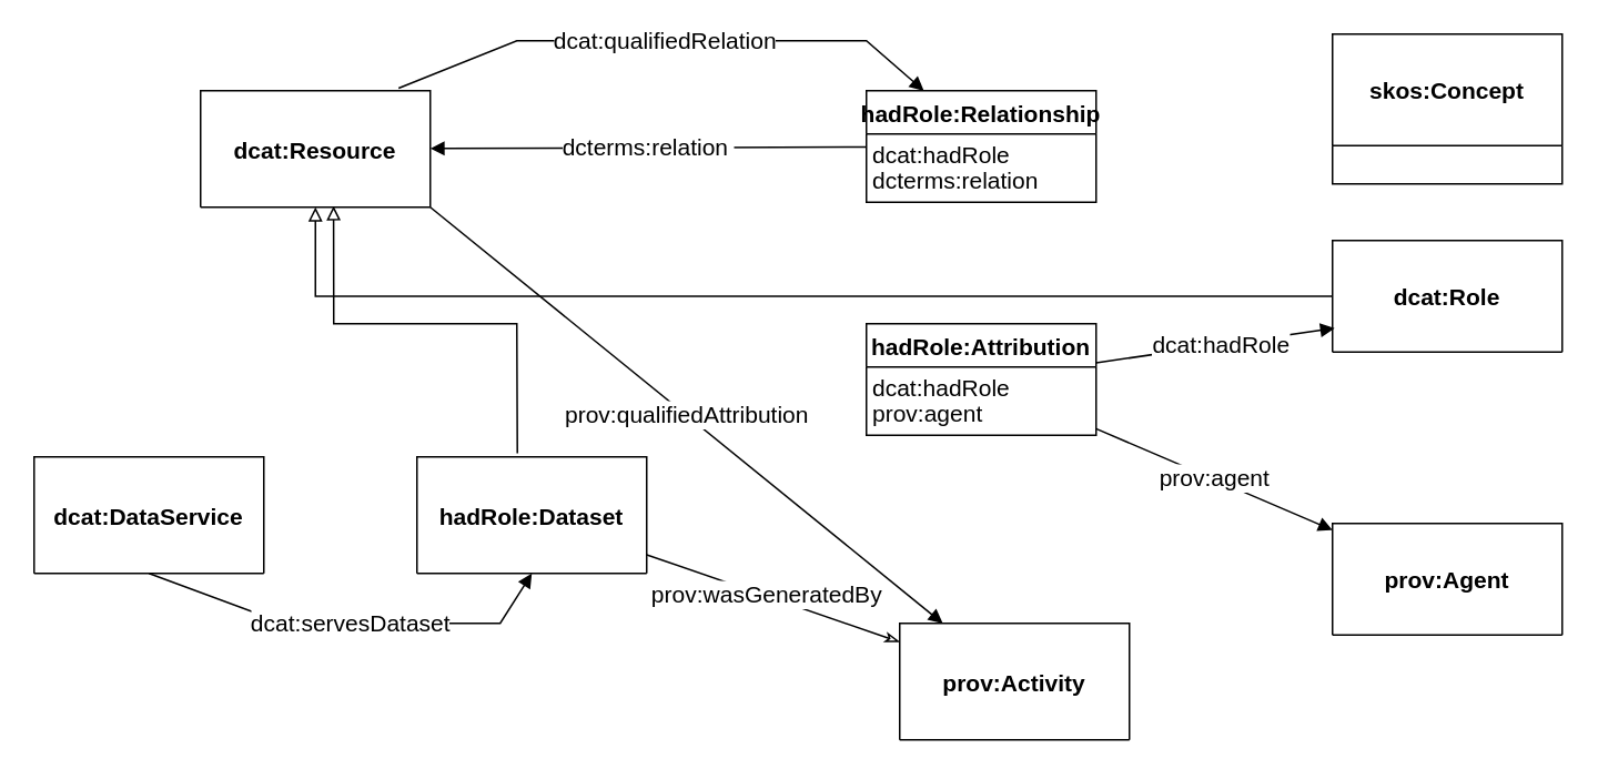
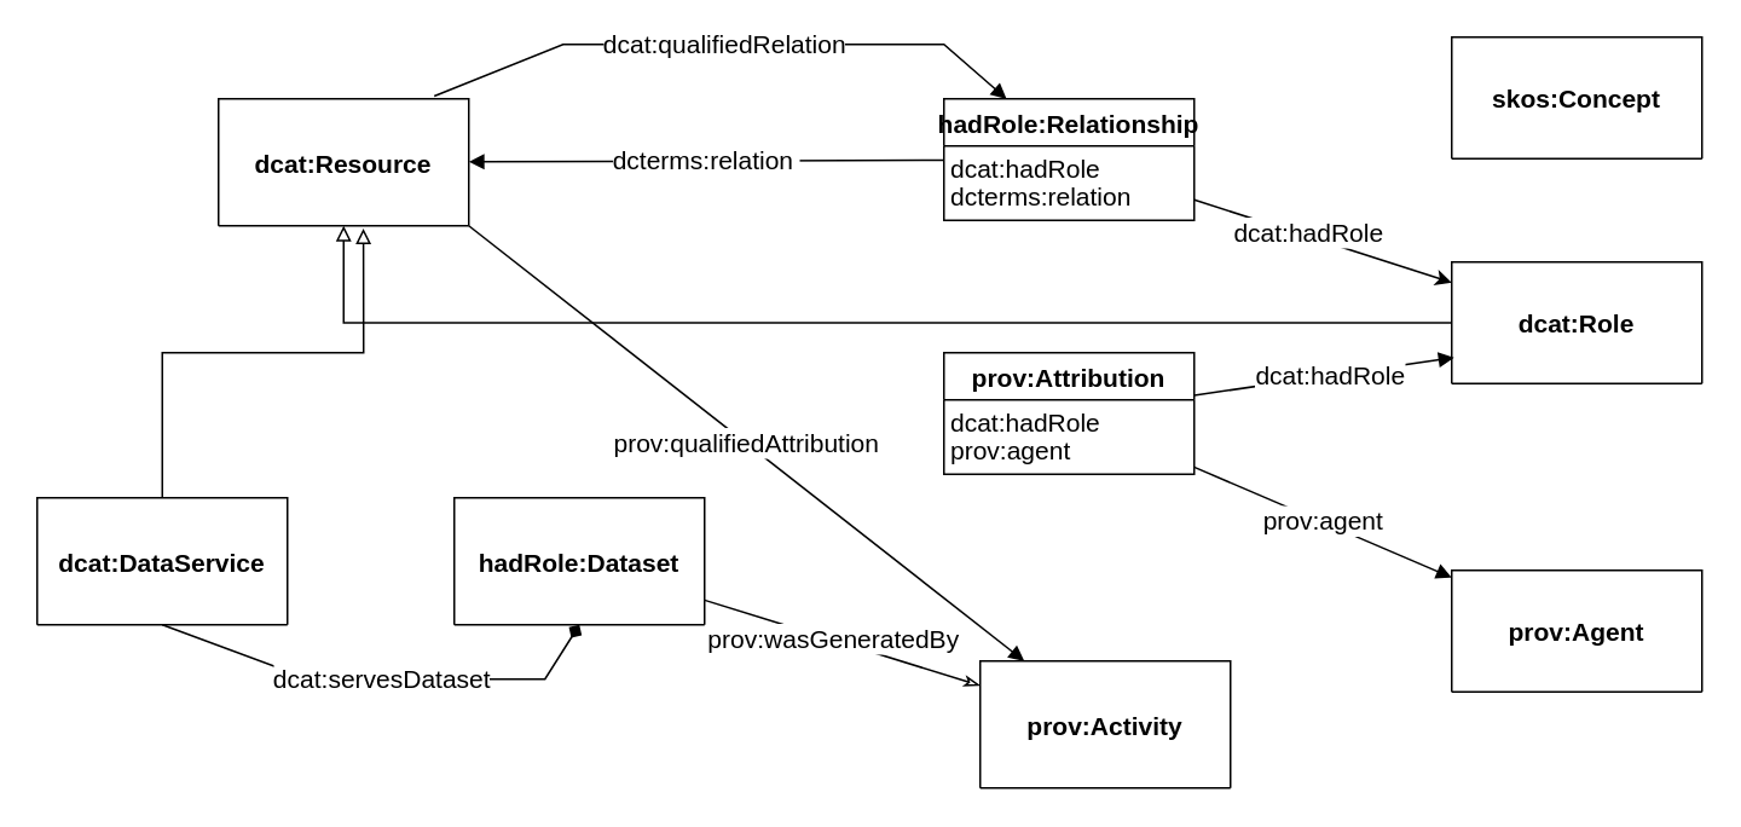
- <mxCell id="10" value="skos:Concept" style="swimlane;fontStyle=1;childLayout=stackLayout;horizontal=1;startSize=67;horizontalStack=0;resizeParent=1;resizeParentMax=0;resizeLast=0;collapsible=1;marginBottom=0;spacing=0;fontSize=14;" parent="1" vertex="1"><mxGeometry x="800" y="20" width="138" height="90" as="geometry" /></mxCell>
+ <mxCell id="10" value="skos:Concept" style="swimlane;fontStyle=1;childLayout=stackLayout;horizontal=1;startSize=67;horizontalStack=0;resizeParent=1;resizeParentMax=0;resizeLast=0;collapsible=1;marginBottom=0;spacing=0;fontSize=14;" parent="1" vertex="1"><mxGeometry x="800" y="20" width="138" height="67" as="geometry" /></mxCell>
+ <mxCell id="2" value="" style="rounded=0;orthogonalLoop=1;jettySize=auto;html=1;" parent="1" source="5" target="9" edge="1"><mxGeometry relative="1" as="geometry" /></mxCell>
+ <mxCell id="3" value="dcat:hadRole" style="edgeLabel;html=1;align=center;verticalAlign=middle;resizable=0;points=[];fontSize=14;" parent="2" vertex="1" connectable="0"><mxGeometry x="-0.133" y="2" relative="1" as="geometry"><mxPoint as="offset" /></mxGeometry></mxCell>
+ <mxCell id="20" value="" style="edgeStyle=none;rounded=0;orthogonalLoop=1;jettySize=auto;html=1;endArrow=none;endFill=0;startArrow=block;startFill=0;exitX=0.579;exitY=1.022;exitDx=0;exitDy=0;exitPerimeter=0;" parent="1" source="22" target="24" edge="1"><mxGeometry relative="1" as="geometry"><Array as="points"><mxPoint x="200" y="194" /><mxPoint x="89" y="194" /></Array></mxGeometry></mxCell>
- <mxCell id="21" value="" style="rounded=0;orthogonalLoop=1;jettySize=auto;html=1;endArrow=block;endFill=0;exitX=0.437;exitY=-0.031;exitDx=0;exitDy=0;entryX=0.579;entryY=0.99;entryDx=0;entryDy=0;exitPerimeter=0;entryPerimeter=0;" parent="1" source="27" target="22" edge="1"><mxGeometry relative="1" as="geometry"><Array as="points"><mxPoint x="310" y="194" /><mxPoint x="200" y="194" /></Array></mxGeometry></mxCell>
- <mxCell id="14" value="hadRole:Attribution" style="swimlane;fontStyle=1;childLayout=stackLayout;horizontal=1;startSize=26;horizontalStack=0;resizeParent=1;resizeParentMax=0;resizeLast=0;collapsible=1;marginBottom=0;spacing=0;fontSize=14;" parent="1" vertex="1"><mxGeometry x="520" y="194" width="138" height="67" as="geometry" /></mxCell>
+ <mxCell id="14" value="prov:Attribution" style="swimlane;fontStyle=1;childLayout=stackLayout;horizontal=1;startSize=26;horizontalStack=0;resizeParent=1;resizeParentMax=0;resizeLast=0;collapsible=1;marginBottom=0;spacing=0;fontSize=14;" parent="1" vertex="1"><mxGeometry x="520" y="194" width="138" height="67" as="geometry" /></mxCell>
- <mxCell id="23" value="dcat:servesDataset" style="edgeStyle=none;rounded=0;orthogonalLoop=1;jettySize=auto;html=1;exitX=0.5;exitY=1;exitDx=0;exitDy=0;entryX=0.5;entryY=1;entryDx=0;entryDy=0;endArrow=block;endFill=1;fontSize=14;" parent="1" source="24" target="27" edge="1"><mxGeometry relative="1" as="geometry"><Array as="points"><mxPoint x="170" y="374" /><mxPoint x="300" y="374" /></Array></mxGeometry></mxCell>
+ <mxCell id="23" value="dcat:servesDataset" style="edgeStyle=none;rounded=0;orthogonalLoop=1;jettySize=auto;html=1;exitX=0.5;exitY=1;exitDx=0;exitDy=0;entryX=0.5;entryY=1;entryDx=0;entryDy=0;endArrow=diamond;endFill=1;fontSize=14;" parent="1" source="24" target="27" edge="1"><mxGeometry relative="1" as="geometry"><Array as="points"><mxPoint x="170" y="374" /><mxPoint x="300" y="374" /></Array></mxGeometry></mxCell>
- <mxCell id="28" value="prov:Activity" style="swimlane;fontStyle=1;childLayout=stackLayout;horizontal=1;startSize=108;horizontalStack=0;resizeParent=1;resizeParentMax=0;resizeLast=0;collapsible=1;marginBottom=0;spacing=0;fontSize=14;" parent="1" vertex="1"><mxGeometry x="540" y="374" width="138" height="70" as="geometry"><mxRectangle x="-200" y="93" width="130" height="26" as="alternateBounds" /></mxGeometry></mxCell>
+ <mxCell id="28" value="prov:Activity" style="swimlane;fontStyle=1;childLayout=stackLayout;horizontal=1;startSize=108;horizontalStack=0;resizeParent=1;resizeParentMax=0;resizeLast=0;collapsible=1;marginBottom=0;spacing=0;fontSize=14;" parent="1" vertex="1"><mxGeometry x="540" y="364" width="138" height="70" as="geometry"><mxRectangle x="-200" y="93" width="130" height="26" as="alternateBounds" /></mxGeometry></mxCell>
